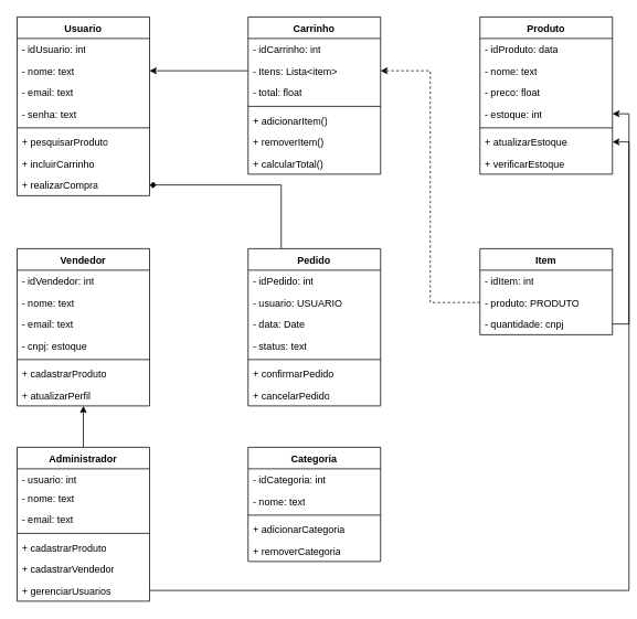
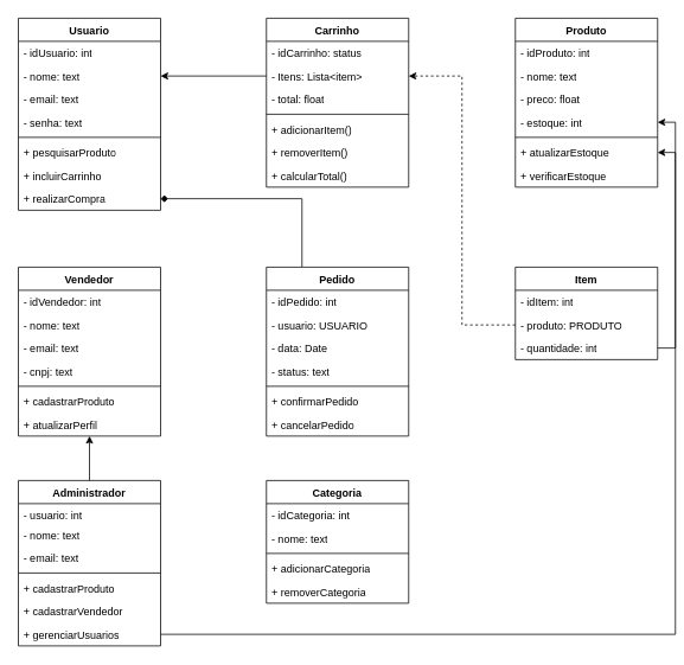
- <mxCell id="12" value="- idCarrinho: int" style="text;strokeColor=none;fillColor=none;align=left;verticalAlign=top;spacingLeft=4;spacingRight=4;overflow=hidden;rotatable=0;points=[[0,0.5],[1,0.5]];portConstraint=eastwest;whiteSpace=wrap;html=1;" vertex="1" parent="11"><mxGeometry y="26" width="160" height="26" as="geometry" /></mxCell>
+ <mxCell id="12" value="- idCarrinho: status" style="text;strokeColor=none;fillColor=none;align=left;verticalAlign=top;spacingLeft=4;spacingRight=4;overflow=hidden;rotatable=0;points=[[0,0.5],[1,0.5]];portConstraint=eastwest;whiteSpace=wrap;html=1;" vertex="1" parent="11"><mxGeometry y="26" width="160" height="26" as="geometry" /></mxCell>
- <mxCell id="20" value="- idProduto: data" style="text;strokeColor=none;fillColor=none;align=left;verticalAlign=top;spacingLeft=4;spacingRight=4;overflow=hidden;rotatable=0;points=[[0,0.5],[1,0.5]];portConstraint=eastwest;whiteSpace=wrap;html=1;" vertex="1" parent="19"><mxGeometry y="26" width="160" height="26" as="geometry" /></mxCell>
+ <mxCell id="20" value="- idProduto: int" style="text;strokeColor=none;fillColor=none;align=left;verticalAlign=top;spacingLeft=4;spacingRight=4;overflow=hidden;rotatable=0;points=[[0,0.5],[1,0.5]];portConstraint=eastwest;whiteSpace=wrap;html=1;" vertex="1" parent="19"><mxGeometry y="26" width="160" height="26" as="geometry" /></mxCell>
- <mxCell id="38" value="- quantidade: cnpj" style="text;strokeColor=none;fillColor=none;align=left;verticalAlign=top;spacingLeft=4;spacingRight=4;overflow=hidden;rotatable=0;points=[[0,0.5],[1,0.5]];portConstraint=eastwest;whiteSpace=wrap;html=1;" vertex="1" parent="35"><mxGeometry y="78" width="160" height="26" as="geometry" /></mxCell>
+ <mxCell id="38" value="- quantidade: int" style="text;strokeColor=none;fillColor=none;align=left;verticalAlign=top;spacingLeft=4;spacingRight=4;overflow=hidden;rotatable=0;points=[[0,0.5],[1,0.5]];portConstraint=eastwest;whiteSpace=wrap;html=1;" vertex="1" parent="35"><mxGeometry y="78" width="160" height="26" as="geometry" /></mxCell>
- <mxCell id="31" value="- cnpj: estoque" style="text;strokeColor=none;fillColor=none;align=left;verticalAlign=top;spacingLeft=4;spacingRight=4;overflow=hidden;rotatable=0;points=[[0,0.5],[1,0.5]];portConstraint=eastwest;whiteSpace=wrap;html=1;" vertex="1" parent="27"><mxGeometry y="104" width="160" height="26" as="geometry" /></mxCell>
+ <mxCell id="31" value="- cnpj: text" style="text;strokeColor=none;fillColor=none;align=left;verticalAlign=top;spacingLeft=4;spacingRight=4;overflow=hidden;rotatable=0;points=[[0,0.5],[1,0.5]];portConstraint=eastwest;whiteSpace=wrap;html=1;" vertex="1" parent="27"><mxGeometry y="104" width="160" height="26" as="geometry" /></mxCell>
